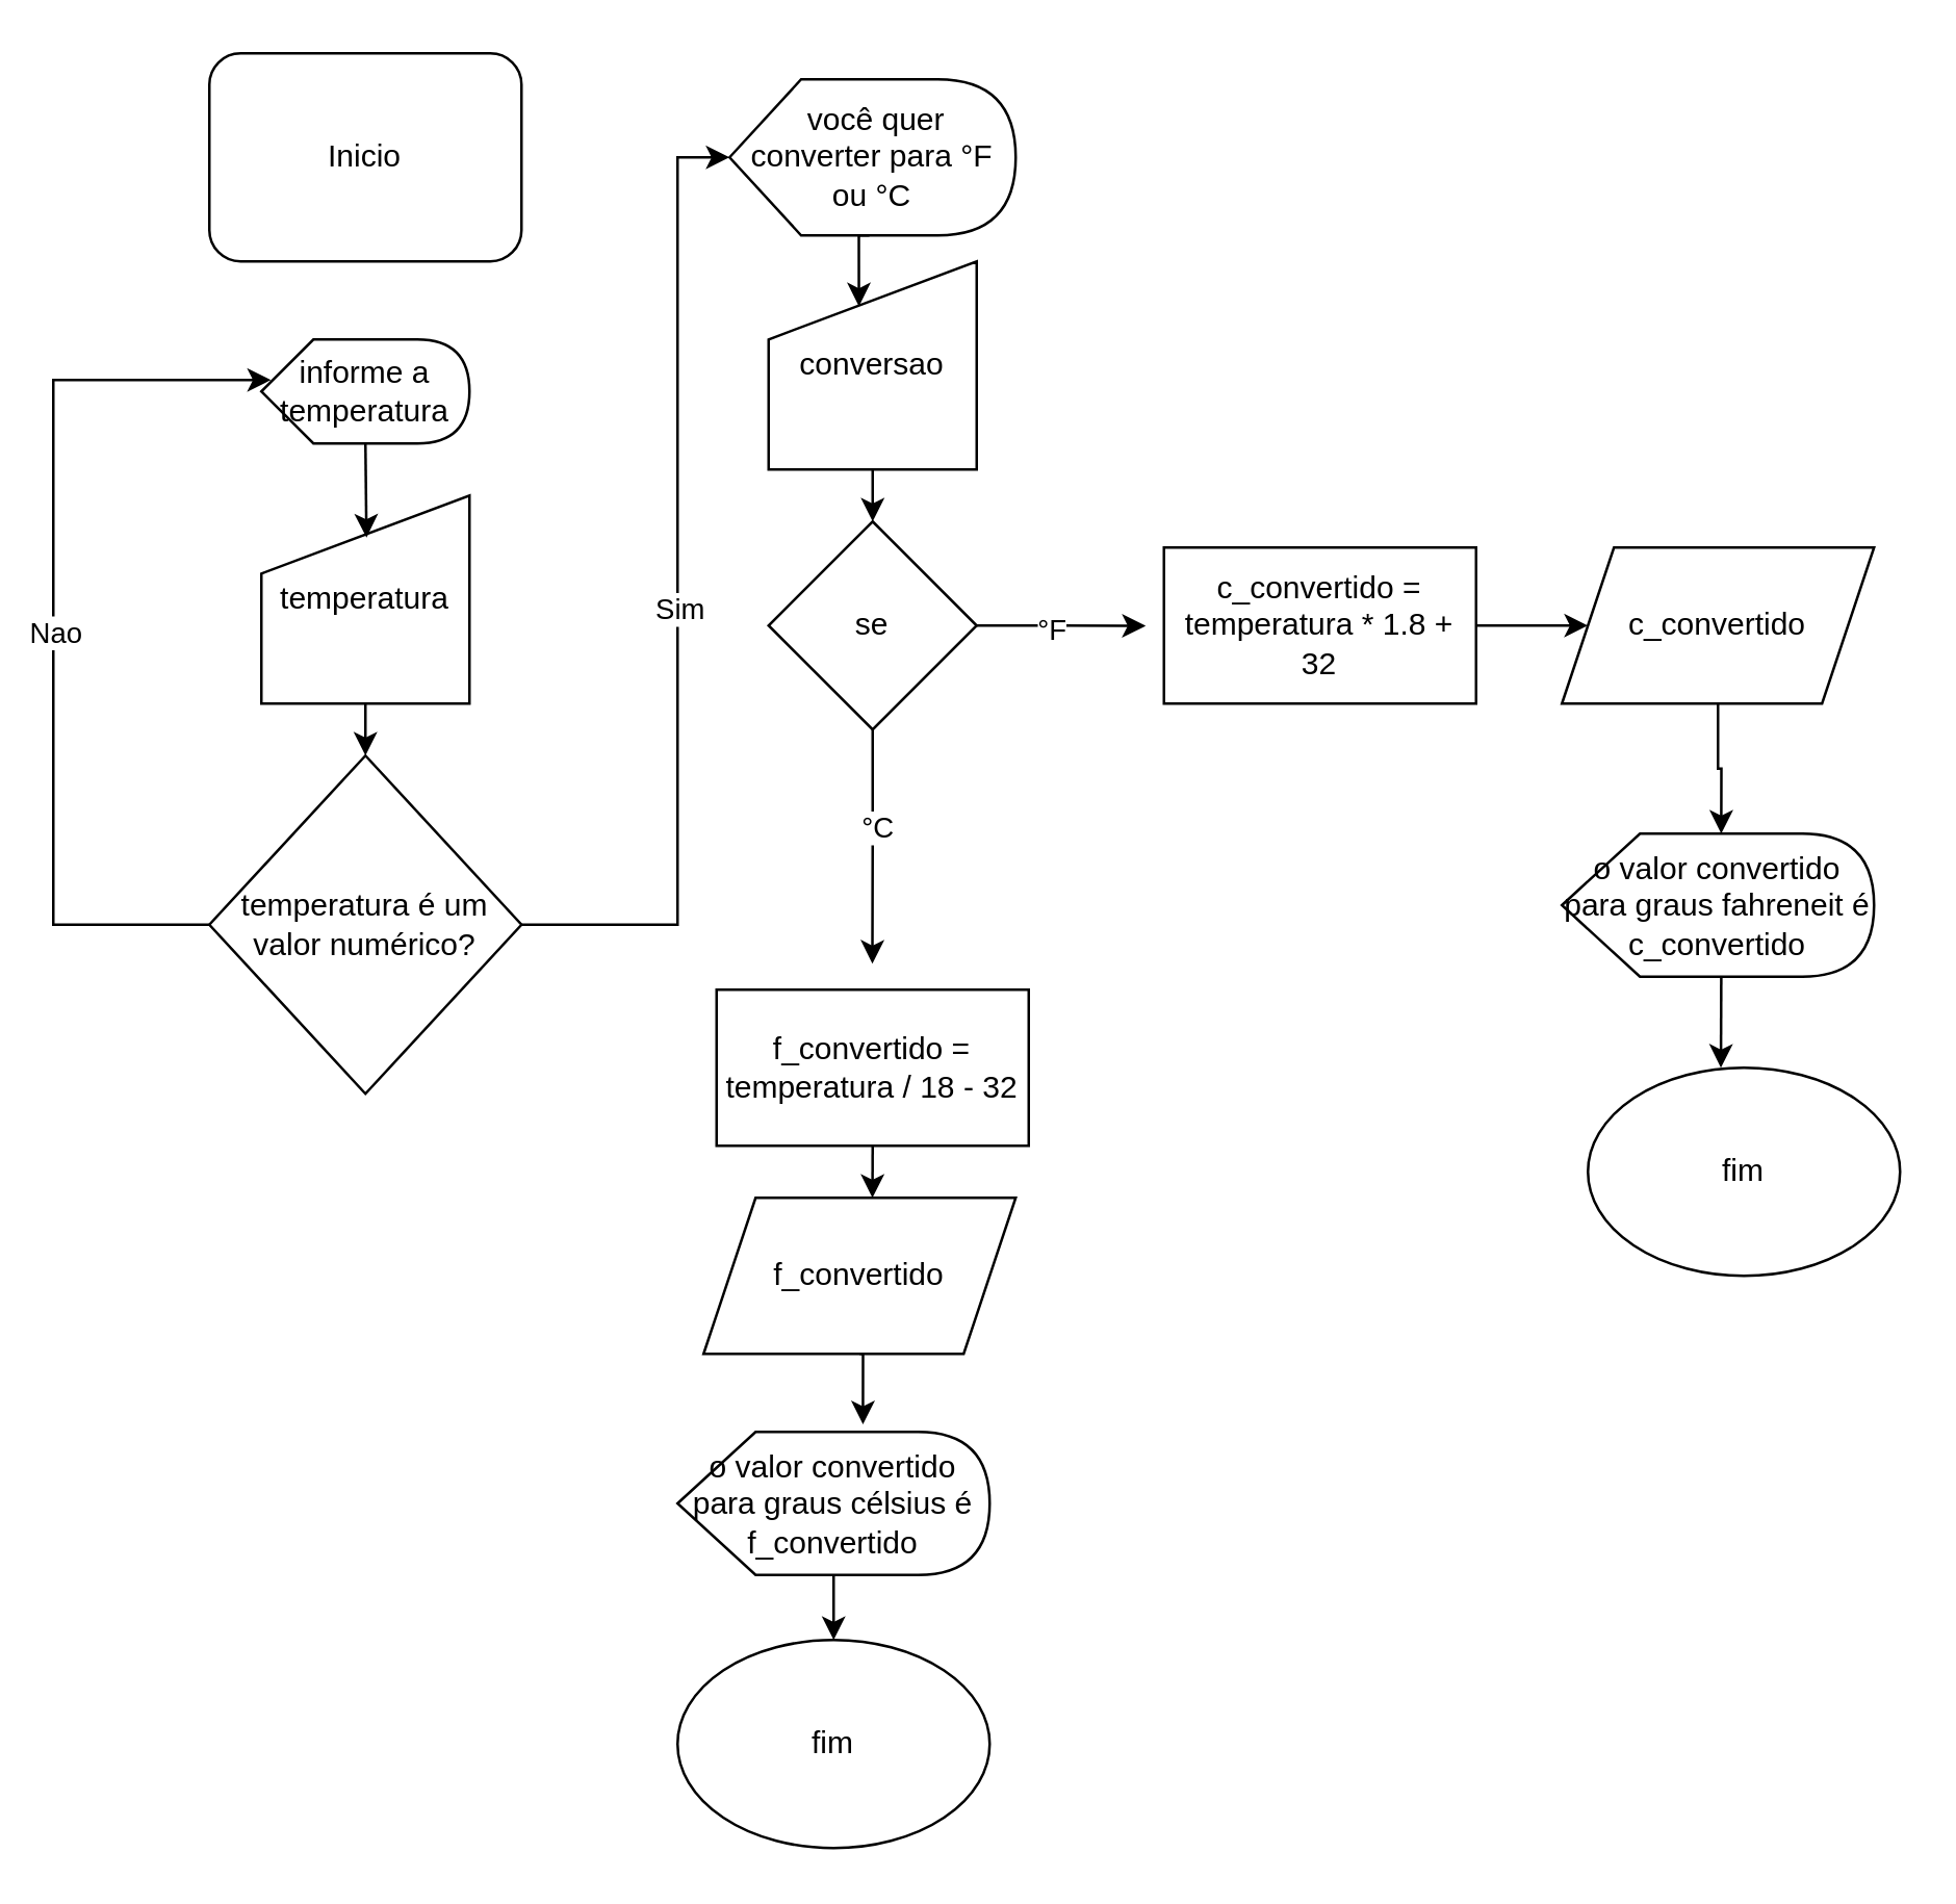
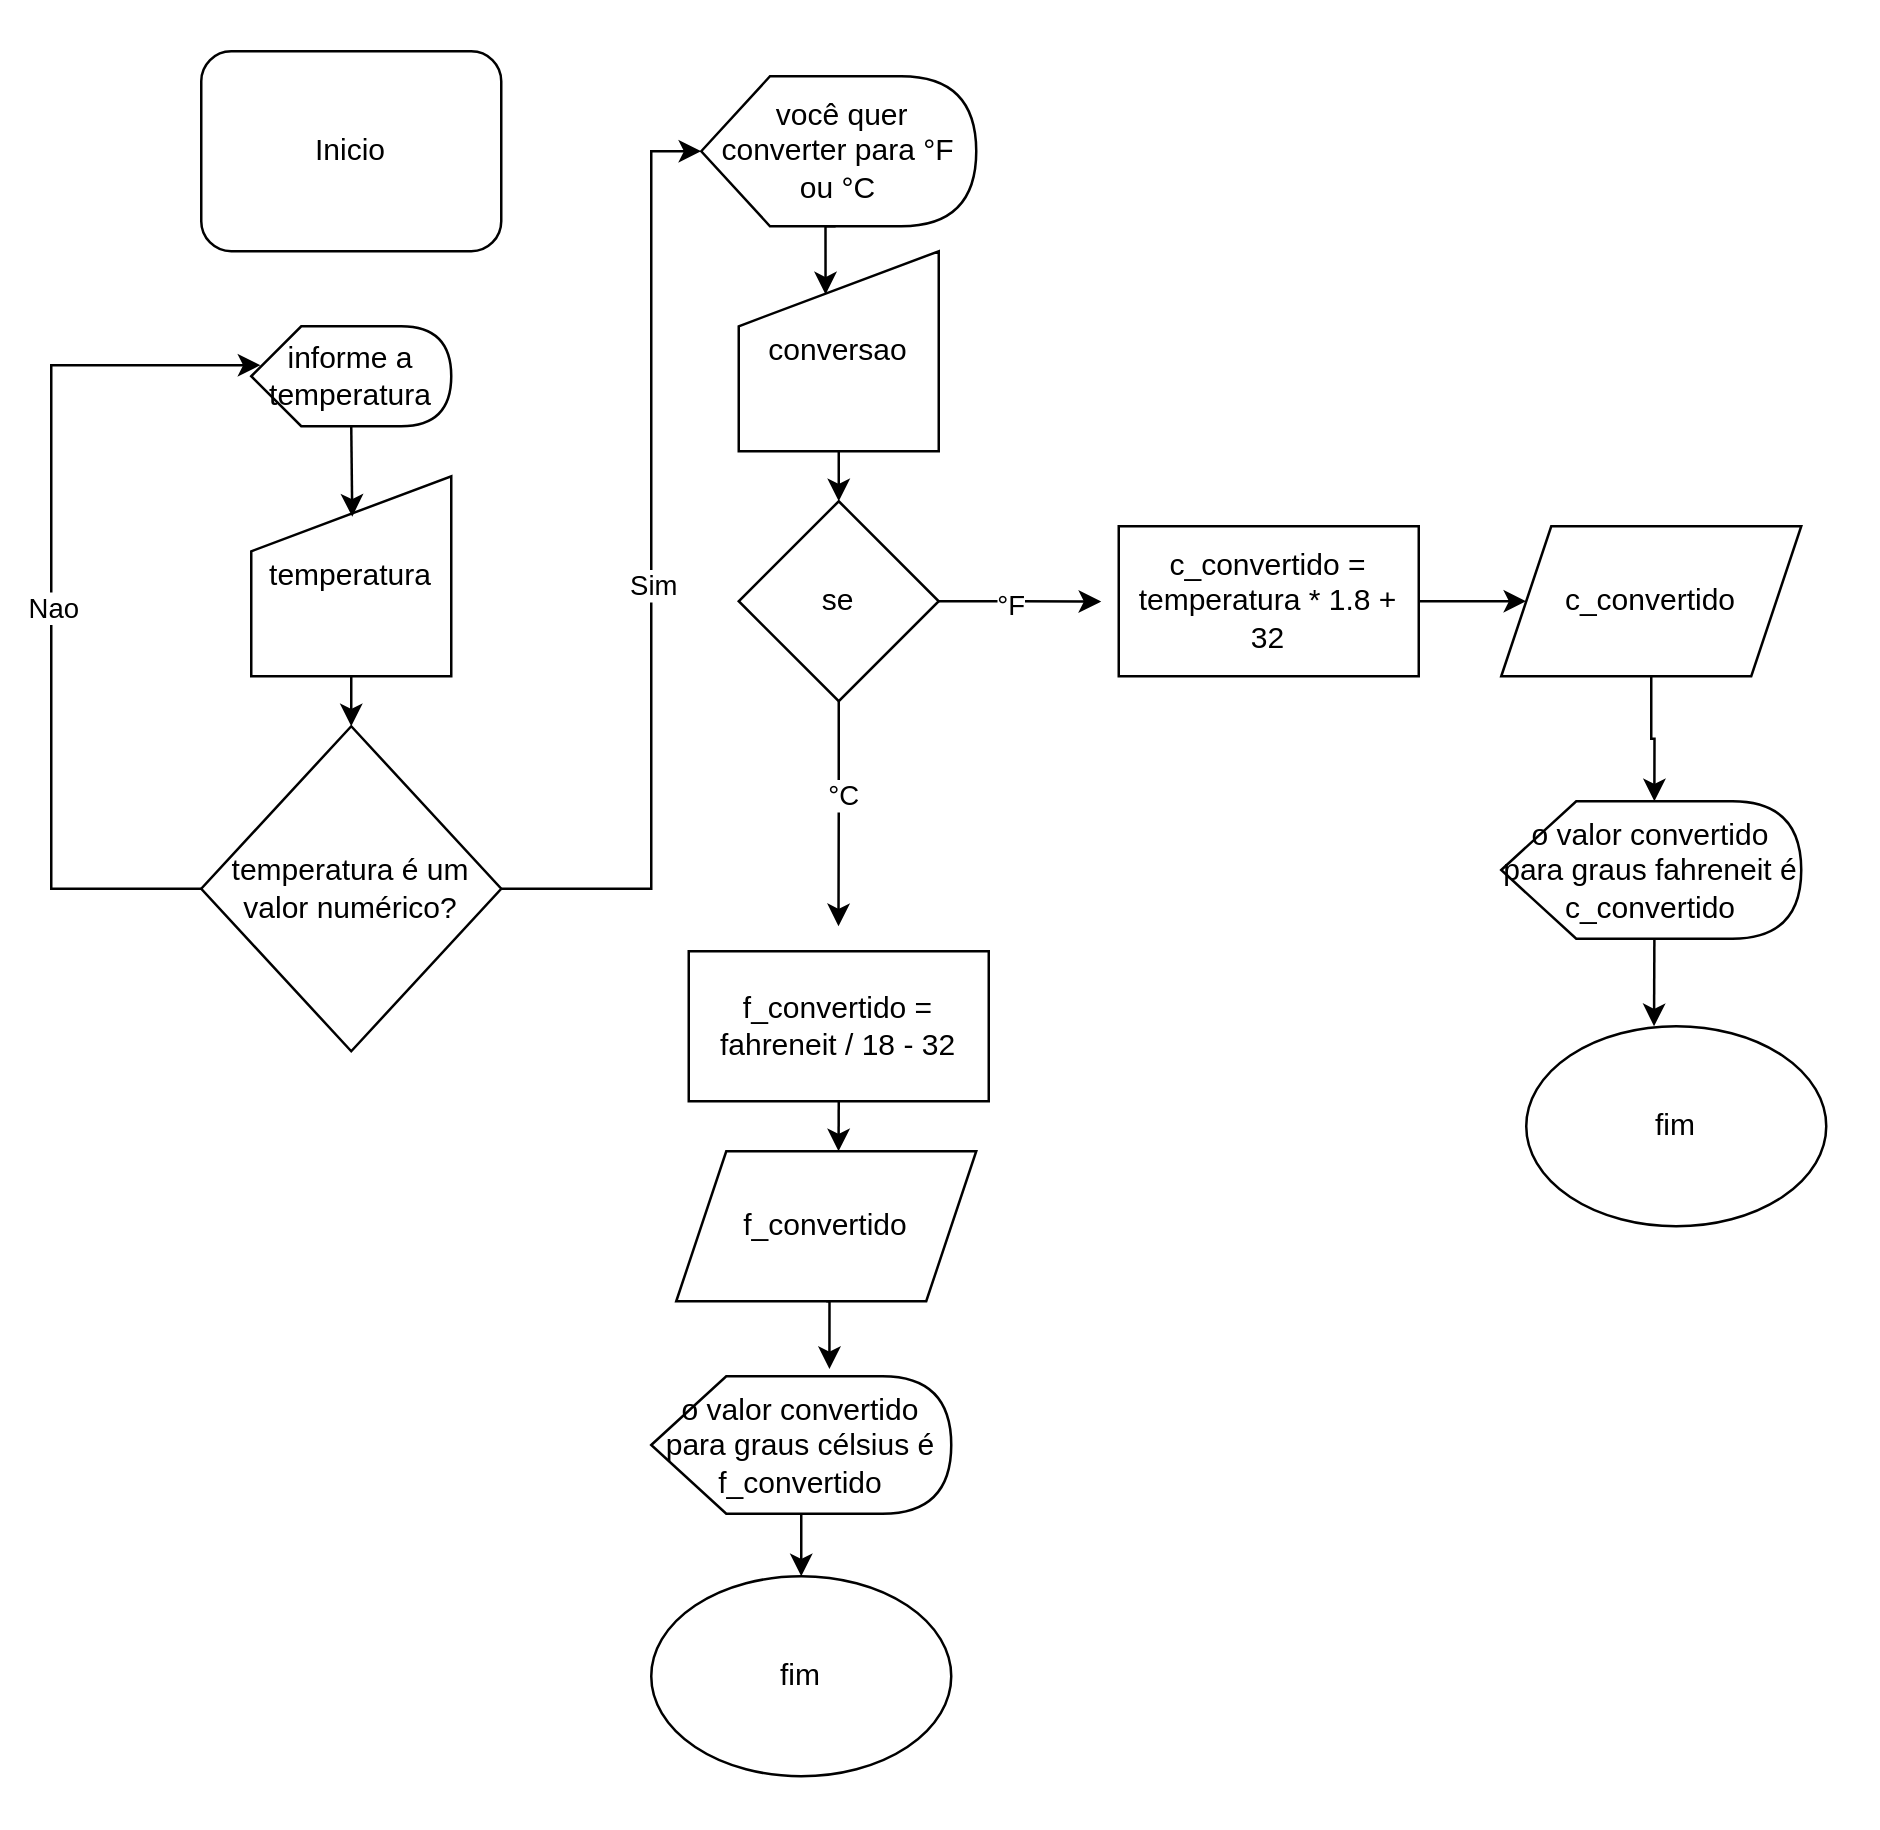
- <mxCell id="21" value="f_convertido = temperatura / 18 - 32" style="rounded=0;whiteSpace=wrap;html=1;" parent="1" vertex="1"><mxGeometry x="275" y="380" width="120" height="60" as="geometry" /></mxCell>
+ <mxCell id="21" value="f_convertido = fahreneit / 18 - 32" style="rounded=0;whiteSpace=wrap;html=1;" parent="1" vertex="1"><mxGeometry x="275" y="380" width="120" height="60" as="geometry" /></mxCell>
